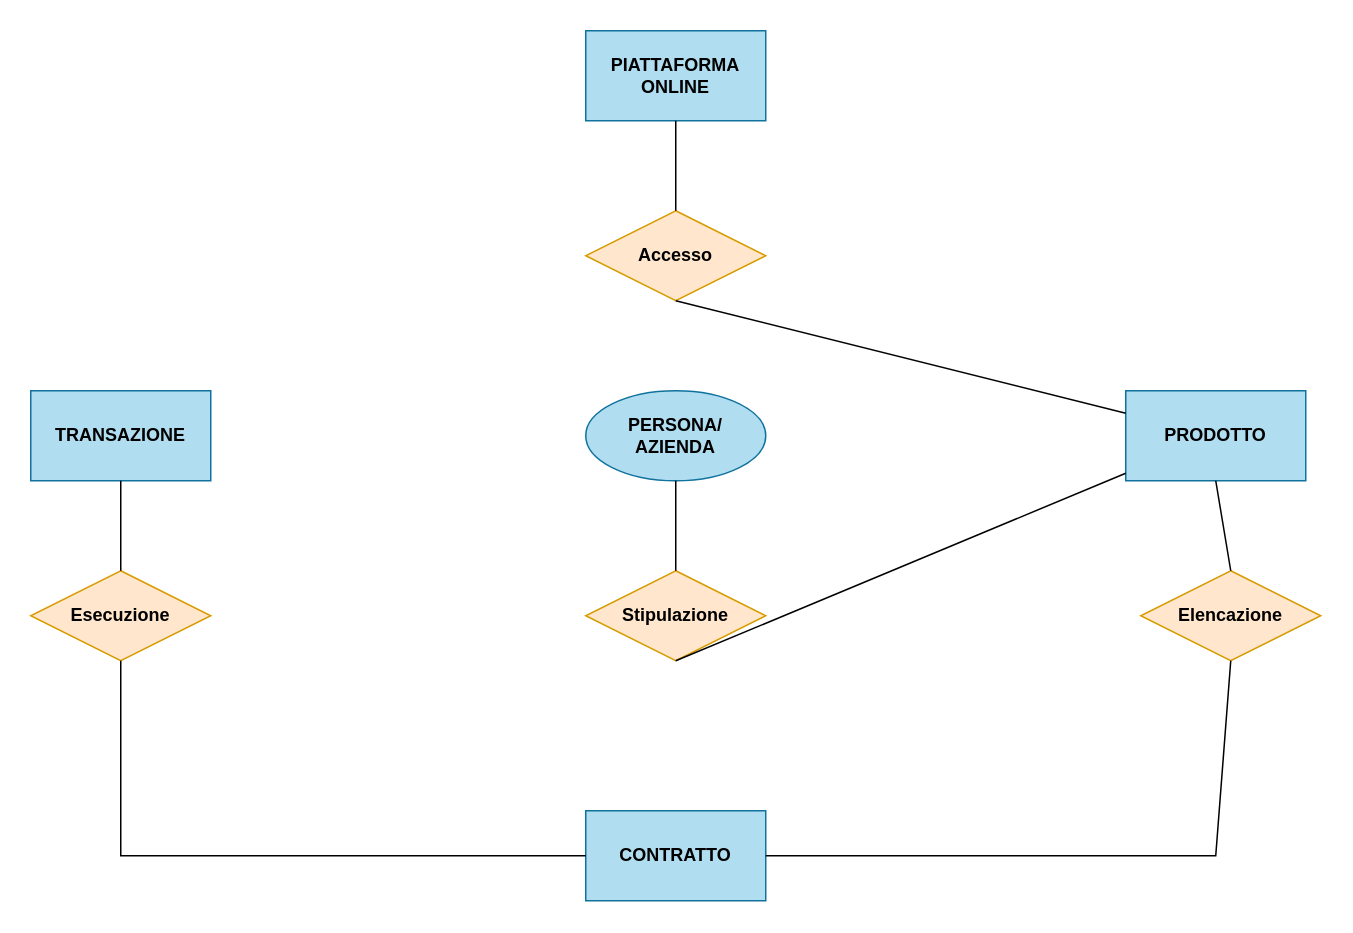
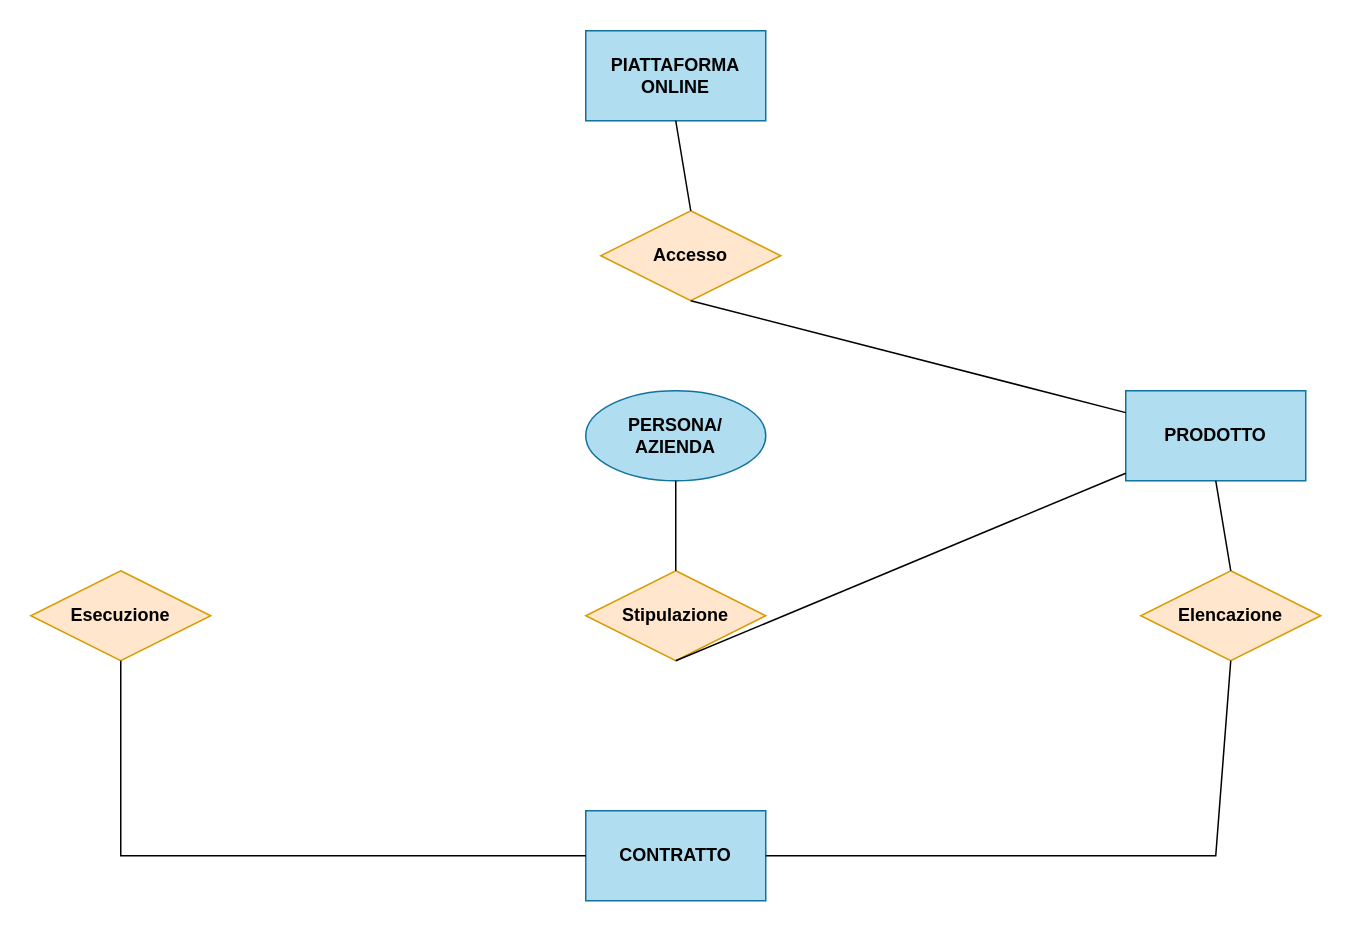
- <mxCell id="10" value="&lt;b&gt;Accesso&lt;/b&gt;" style="shape=rhombus;perimeter=rhombusPerimeter;whiteSpace=wrap;html=1;align=center;fillColor=#ffe6cc;strokeColor=#d79b00;" parent="1" vertex="1"><mxGeometry x="390" y="140" width="120" height="60" as="geometry" /></mxCell>
+ <mxCell id="10" value="&lt;b&gt;Accesso&lt;/b&gt;" style="shape=rhombus;perimeter=rhombusPerimeter;whiteSpace=wrap;html=1;align=center;fillColor=#ffe6cc;strokeColor=#d79b00;" parent="1" vertex="1"><mxGeometry x="400" y="140" width="120" height="60" as="geometry" /></mxCell>
- <mxCell id="4" value="&lt;b&gt;TRANSAZIONE&lt;/b&gt;" style="whiteSpace=wrap;html=1;align=center;fillColor=#b1ddf0;strokeColor=#10739e;" parent="1" vertex="1"><mxGeometry x="20" y="260" width="120" height="60" as="geometry" /></mxCell>
- <mxCell id="14" value="" style="endArrow=none;html=1;rounded=0;entryX=0.5;entryY=0;entryDx=0;entryDy=0;exitX=0.5;exitY=1;exitDx=0;exitDy=0;" parent="1" source="4" target="6" edge="1"><mxGeometry relative="1" as="geometry"><mxPoint x="100" y="330" as="sourcePoint" /><mxPoint x="60" y="260" as="targetPoint" /></mxGeometry></mxCell>
